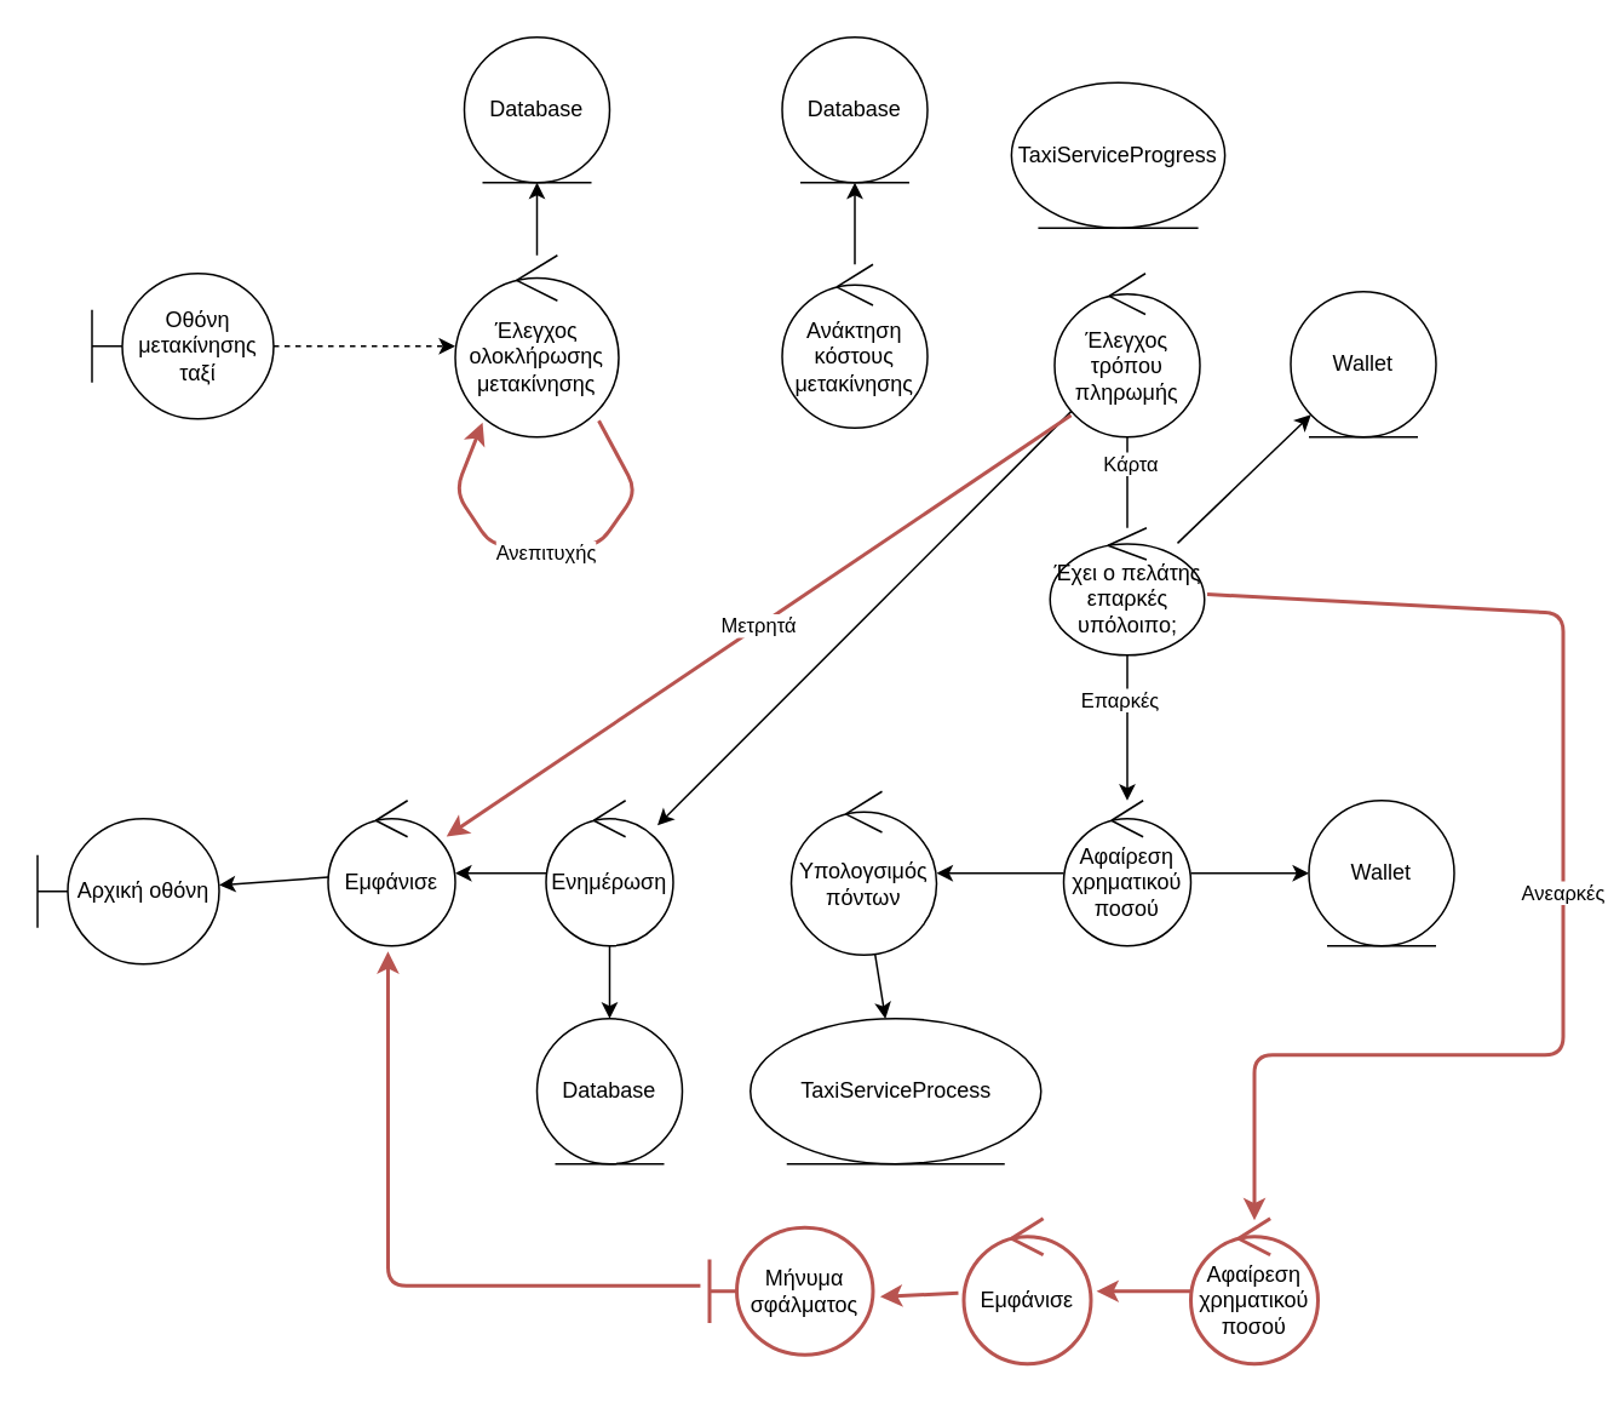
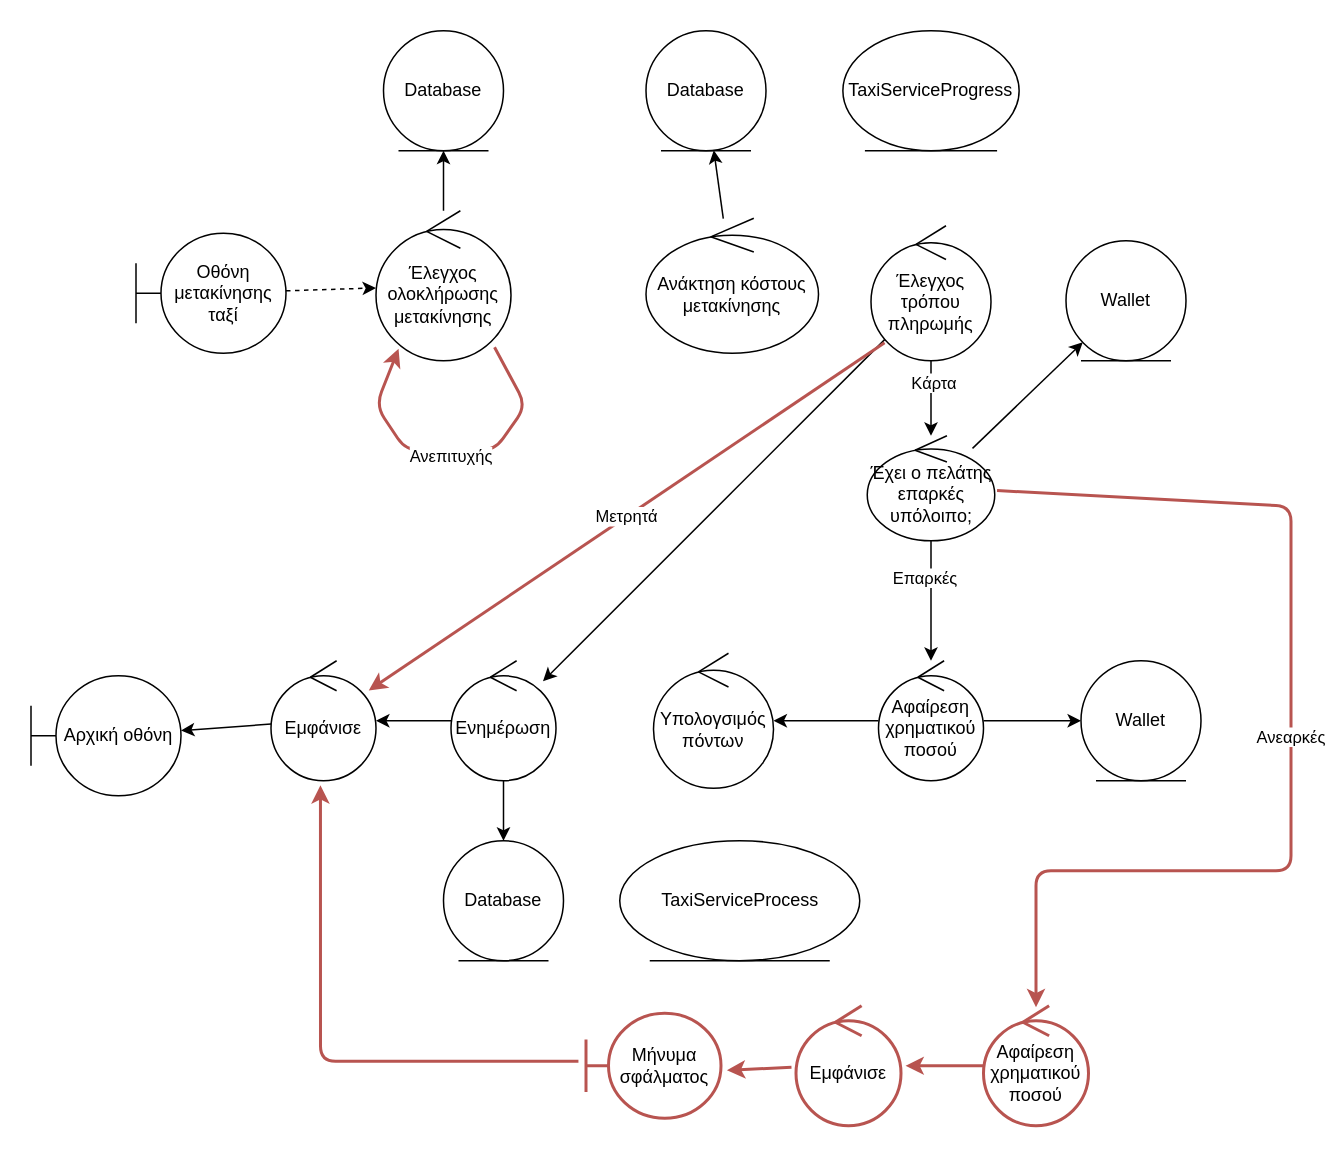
- <mxCell id="43" value="TaxiServiceProgress" style="ellipse;shape=umlEntity;whiteSpace=wrap;html=1;" vertex="1" parent="1"><mxGeometry x="556.25" y="45" width="117.5" height="80" as="geometry" /></mxCell>
+ <mxCell id="43" value="TaxiServiceProgress" style="ellipse;shape=umlEntity;whiteSpace=wrap;html=1;" vertex="1" parent="1"><mxGeometry x="561.25" y="20" width="117.5" height="80" as="geometry" /></mxCell>
- <mxCell id="3" value="Οθόνη μετακίνησης&lt;br&gt;ταξί" style="shape=umlBoundary;whiteSpace=wrap;html=1;" parent="1" vertex="1"><mxGeometry x="50" y="150" width="100" height="80" as="geometry" /></mxCell>
+ <mxCell id="3" value="Οθόνη μετακίνησης&lt;br&gt;ταξί" style="shape=umlBoundary;whiteSpace=wrap;html=1;" parent="1" vertex="1"><mxGeometry x="90" y="155" width="100" height="80" as="geometry" /></mxCell>
- <mxCell id="8" value="Ανάκτηση κόστους μετακίνησης" style="ellipse;shape=umlControl;whiteSpace=wrap;html=1;" parent="1" vertex="1"><mxGeometry x="430" y="145" width="80" height="90" as="geometry" /></mxCell>
+ <mxCell id="8" value="Ανάκτηση κόστους μετακίνησης" style="ellipse;shape=umlControl;whiteSpace=wrap;html=1;" parent="1" vertex="1"><mxGeometry x="430" y="145" width="115" height="90" as="geometry" /></mxCell>
- <mxCell id="10" value="" style="edgeStyle=none;html=1;endArrow=none;" parent="1" source="13" target="17" edge="1"><mxGeometry relative="1" as="geometry" /></mxCell>
+ <mxCell id="10" value="" style="edgeStyle=none;html=1;" parent="1" source="13" target="17" edge="1"><mxGeometry relative="1" as="geometry" /></mxCell>
- <mxCell id="23" value="" style="edgeStyle=none;html=1;" parent="1" source="24" target="25" edge="1"><mxGeometry relative="1" as="geometry" /></mxCell>
